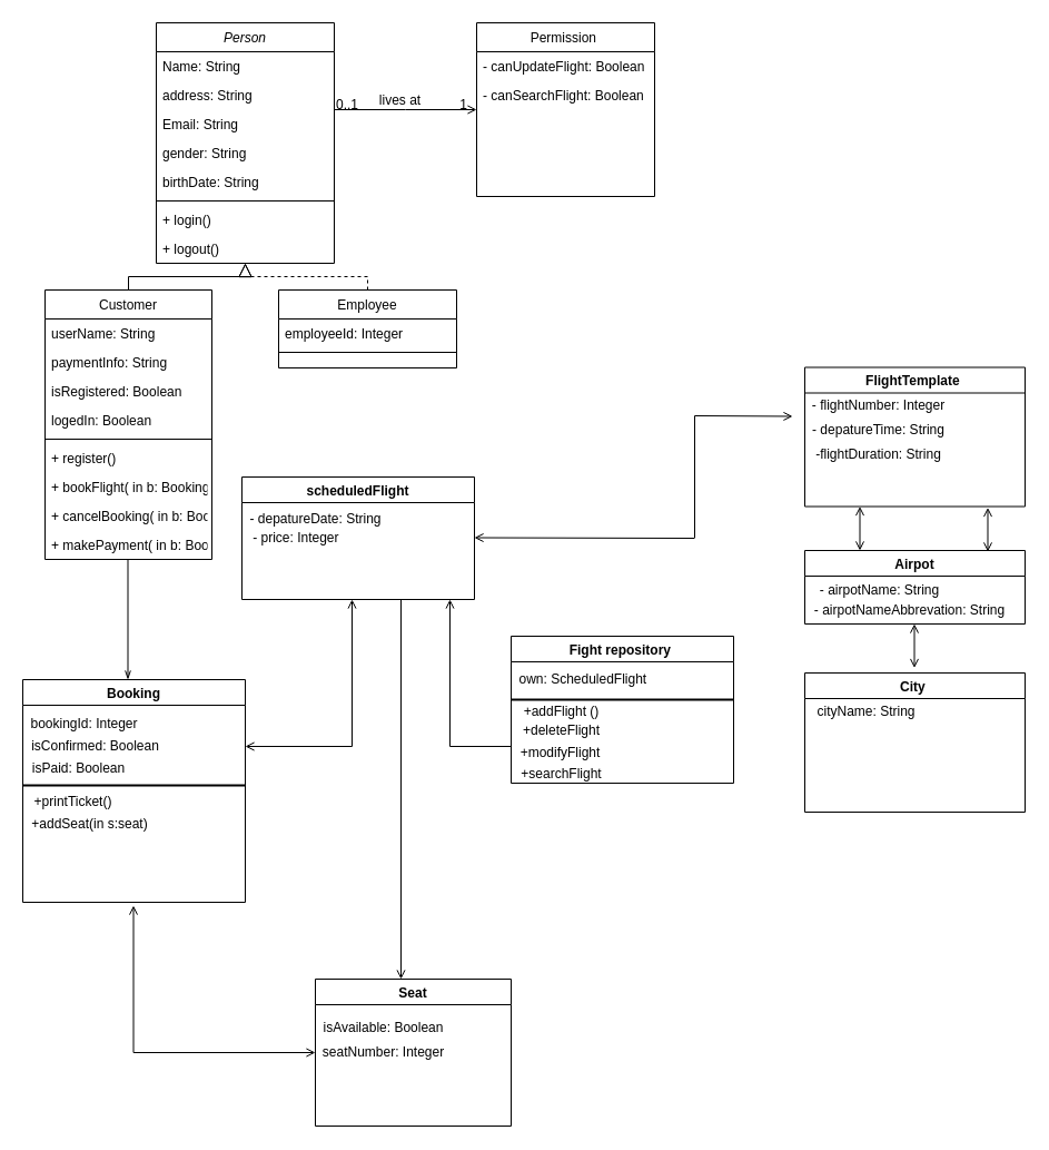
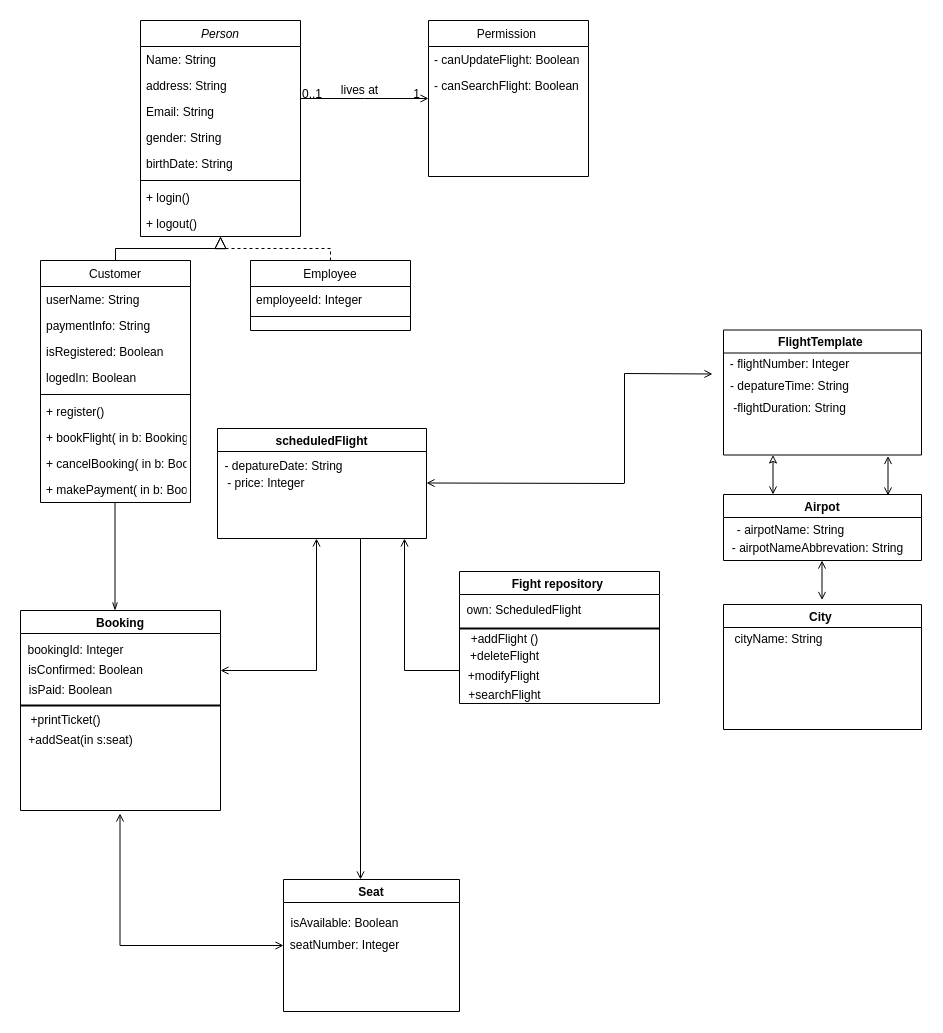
- <mxCell id="73" value="" style="endArrow=open;startArrow=open;html=1;rounded=0;exitX=0.25;exitY=0;exitDx=0;exitDy=0;entryX=0.25;entryY=1;entryDx=0;entryDy=0;startFill=0;endFill=0;" edge="1" parent="1" source="64" target="67"><mxGeometry width="50" height="50" relative="1" as="geometry"><mxPoint x="778" y="502" as="sourcePoint" /><mxPoint x="828" y="452" as="targetPoint" /></mxGeometry></mxCell>
+ <mxCell id="73" value="" style="endArrow=classic;startArrow=open;html=1;rounded=0;exitX=0.25;exitY=0;exitDx=0;exitDy=0;entryX=0.25;entryY=1;entryDx=0;entryDy=0;startFill=0;endFill=0;" edge="1" parent="1" source="64" target="67"><mxGeometry width="50" height="50" relative="1" as="geometry"><mxPoint x="778" y="502" as="sourcePoint" /><mxPoint x="828" y="452" as="targetPoint" /></mxGeometry></mxCell>
